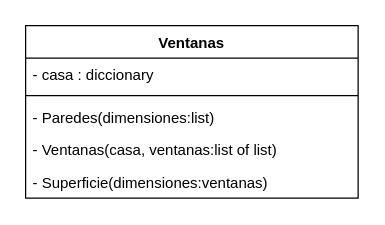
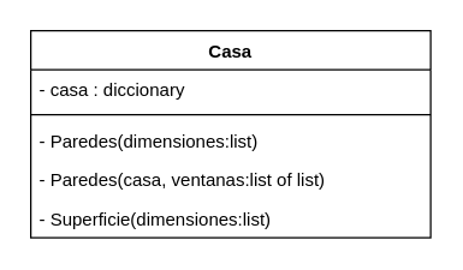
- <mxCell id="2" value="Ventanas" style="swimlane;fontStyle=1;align=center;verticalAlign=top;childLayout=stackLayout;horizontal=1;startSize=26;horizontalStack=0;resizeParent=1;resizeParentMax=0;resizeLast=0;collapsible=1;marginBottom=0;" vertex="1" parent="1"><mxGeometry x="20" y="20" width="266" height="138" as="geometry" /></mxCell>
+ <mxCell id="2" value="Casa" style="swimlane;fontStyle=1;align=center;verticalAlign=top;childLayout=stackLayout;horizontal=1;startSize=26;horizontalStack=0;resizeParent=1;resizeParentMax=0;resizeLast=0;collapsible=1;marginBottom=0;" vertex="1" parent="1"><mxGeometry x="20" y="20" width="266" height="138" as="geometry" /></mxCell>
- <mxCell id="6" value="- Ventanas(casa, ventanas:list of list)" style="text;strokeColor=none;fillColor=none;align=left;verticalAlign=top;spacingLeft=4;spacingRight=4;overflow=hidden;rotatable=0;points=[[0,0.5],[1,0.5]];portConstraint=eastwest;" vertex="1" parent="2"><mxGeometry y="86" width="266" height="26" as="geometry" /></mxCell>
+ <mxCell id="6" value="- Paredes(casa, ventanas:list of list)" style="text;strokeColor=none;fillColor=none;align=left;verticalAlign=top;spacingLeft=4;spacingRight=4;overflow=hidden;rotatable=0;points=[[0,0.5],[1,0.5]];portConstraint=eastwest;" vertex="1" parent="2"><mxGeometry y="86" width="266" height="26" as="geometry" /></mxCell>
- <mxCell id="7" value="- Superficie(dimensiones:ventanas)" style="text;strokeColor=none;fillColor=none;align=left;verticalAlign=top;spacingLeft=4;spacingRight=4;overflow=hidden;rotatable=0;points=[[0,0.5],[1,0.5]];portConstraint=eastwest;" vertex="1" parent="2"><mxGeometry y="112" width="266" height="26" as="geometry" /></mxCell>
+ <mxCell id="7" value="- Superficie(dimensiones:list)" style="text;strokeColor=none;fillColor=none;align=left;verticalAlign=top;spacingLeft=4;spacingRight=4;overflow=hidden;rotatable=0;points=[[0,0.5],[1,0.5]];portConstraint=eastwest;" vertex="1" parent="2"><mxGeometry y="112" width="266" height="26" as="geometry" /></mxCell>
